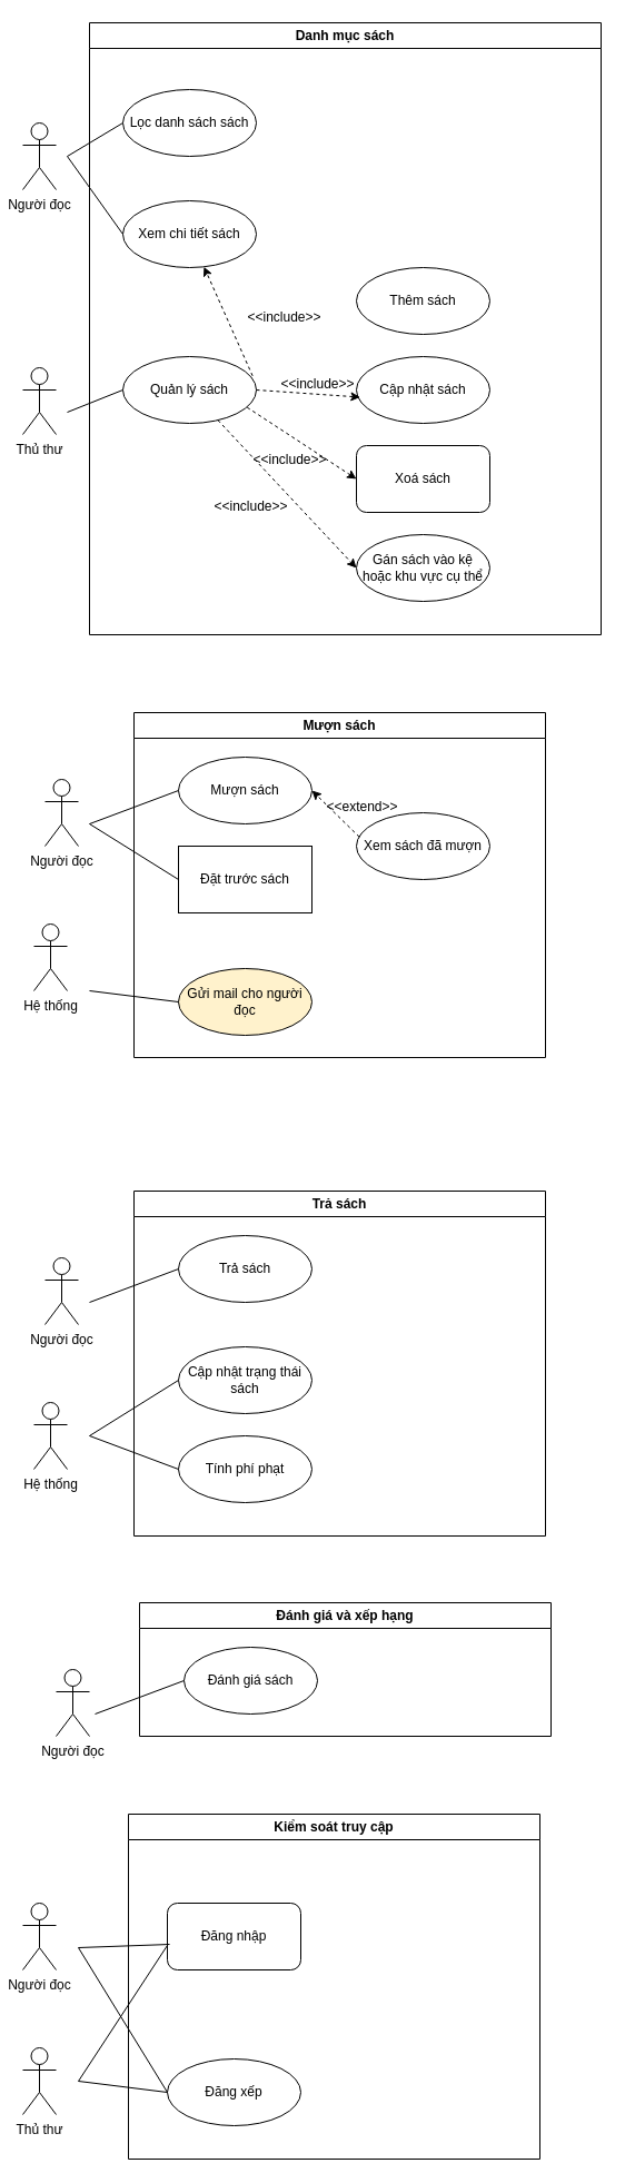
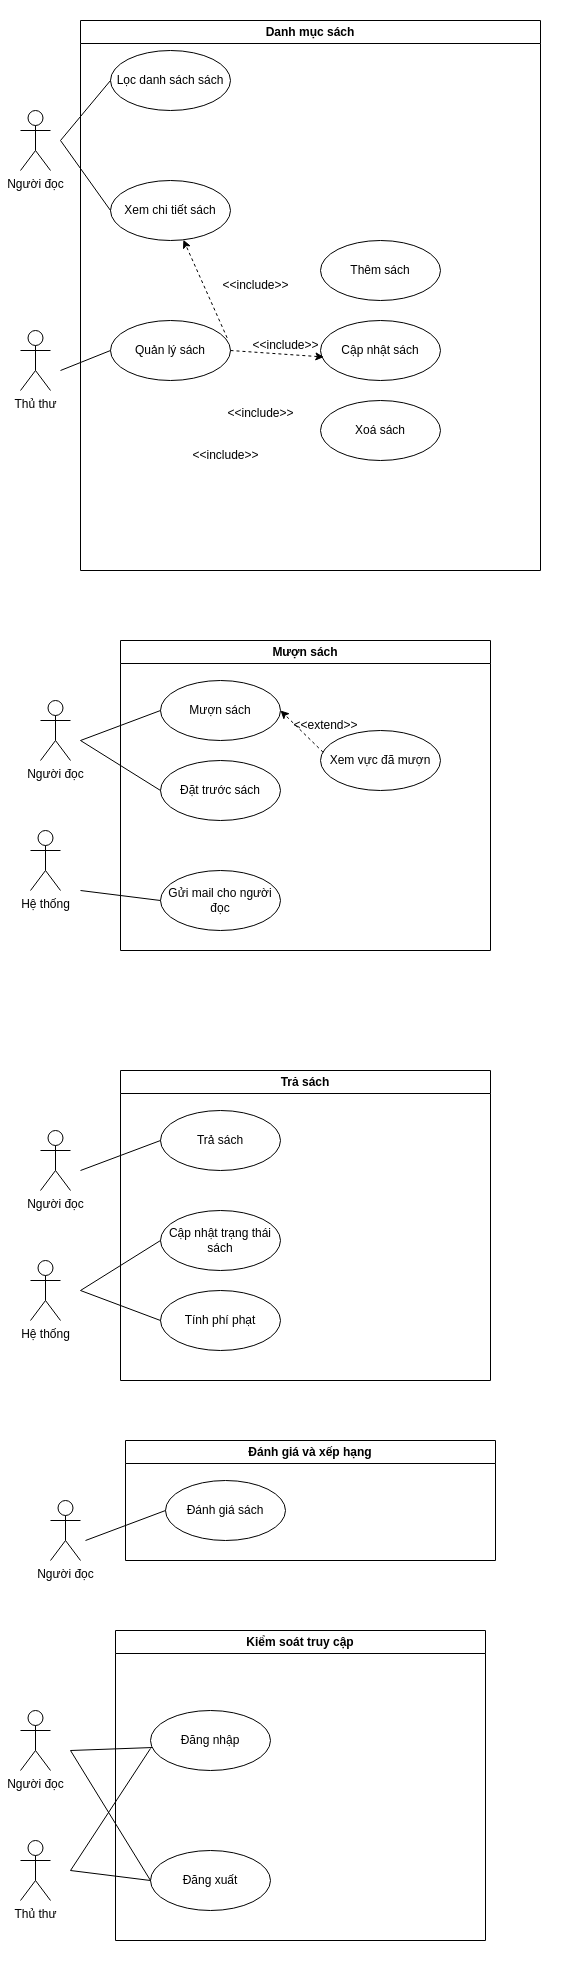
- <mxCell id="3" value="Lọc danh sách sách" style="ellipse;whiteSpace=wrap;html=1;" vertex="1" parent="2"><mxGeometry x="30" y="60" width="120" height="60" as="geometry" /></mxCell>
+ <mxCell id="3" value="Lọc danh sách sách" style="ellipse;whiteSpace=wrap;html=1;" vertex="1" parent="2"><mxGeometry x="30" y="30" width="120" height="60" as="geometry" /></mxCell>
- <mxCell id="12" value="" style="endArrow=classic;html=1;rounded=0;entryX=0;entryY=0.5;entryDx=0;entryDy=0;exitX=0.931;exitY=0.761;exitDx=0;exitDy=0;exitPerimeter=0;dashed=1;" edge="1" parent="2" source="5" target="8"><mxGeometry width="50" height="50" relative="1" as="geometry"><mxPoint x="167" y="337" as="sourcePoint" /><mxPoint x="260" y="270" as="targetPoint" /></mxGeometry></mxCell>
- <mxCell id="8" value="Xoá sách" style="whiteSpace=wrap;html=1;rounded=1;" vertex="1" parent="2"><mxGeometry x="240" y="380" width="120" height="60" as="geometry" /></mxCell>
+ <mxCell id="8" value="Xoá sách" style="ellipse;whiteSpace=wrap;html=1;" vertex="1" parent="2"><mxGeometry x="240" y="380" width="120" height="60" as="geometry" /></mxCell>
- <mxCell id="13" value="" style="endArrow=classic;html=1;rounded=0;entryX=0;entryY=0.5;entryDx=0;entryDy=0;dashed=1;" edge="1" parent="2" source="5" target="9"><mxGeometry width="50" height="50" relative="1" as="geometry"><mxPoint x="177" y="347" as="sourcePoint" /><mxPoint x="270" y="280" as="targetPoint" /></mxGeometry></mxCell>
- <mxCell id="9" value="Gán sách vào kệ hoặc khu vực cụ thể" style="ellipse;whiteSpace=wrap;html=1;" vertex="1" parent="2"><mxGeometry x="240" y="460" width="120" height="60" as="geometry" /></mxCell>
- <mxCell id="27" value="Xem sách đã mượn" style="ellipse;whiteSpace=wrap;html=1;" vertex="1" parent="23"><mxGeometry x="200" y="90" width="120" height="60" as="geometry" /></mxCell>
+ <mxCell id="27" value="Xem vực đã mượn" style="ellipse;whiteSpace=wrap;html=1;" vertex="1" parent="23"><mxGeometry x="200" y="90" width="120" height="60" as="geometry" /></mxCell>
- <mxCell id="25" value="Đặt trước sách" style="whiteSpace=wrap;html=1;rounded=0;" vertex="1" parent="23"><mxGeometry x="40" y="120" width="120" height="60" as="geometry" /></mxCell>
+ <mxCell id="25" value="Đặt trước sách" style="ellipse;whiteSpace=wrap;html=1;" vertex="1" parent="23"><mxGeometry x="40" y="120" width="120" height="60" as="geometry" /></mxCell>
- <mxCell id="26" value="Gửi mail cho người đọc" style="ellipse;whiteSpace=wrap;html=1;fillColor=#fff2cc;" vertex="1" parent="23"><mxGeometry x="40" y="230" width="120" height="60" as="geometry" /></mxCell>
+ <mxCell id="26" value="Gửi mail cho người đọc" style="ellipse;whiteSpace=wrap;html=1;" vertex="1" parent="23"><mxGeometry x="40" y="230" width="120" height="60" as="geometry" /></mxCell>
- <mxCell id="49" value="Đăng nhập" style="whiteSpace=wrap;html=1;rounded=1;" vertex="1" parent="48"><mxGeometry x="35" y="80" width="120" height="60" as="geometry" /></mxCell>
+ <mxCell id="49" value="Đăng nhập" style="ellipse;whiteSpace=wrap;html=1;" vertex="1" parent="48"><mxGeometry x="35" y="80" width="120" height="60" as="geometry" /></mxCell>
- <mxCell id="50" value="Đăng xếp" style="ellipse;whiteSpace=wrap;html=1;" vertex="1" parent="48"><mxGeometry x="35" y="220" width="120" height="60" as="geometry" /></mxCell>
+ <mxCell id="50" value="Đăng xuất" style="ellipse;whiteSpace=wrap;html=1;" vertex="1" parent="48"><mxGeometry x="35" y="220" width="120" height="60" as="geometry" /></mxCell>
